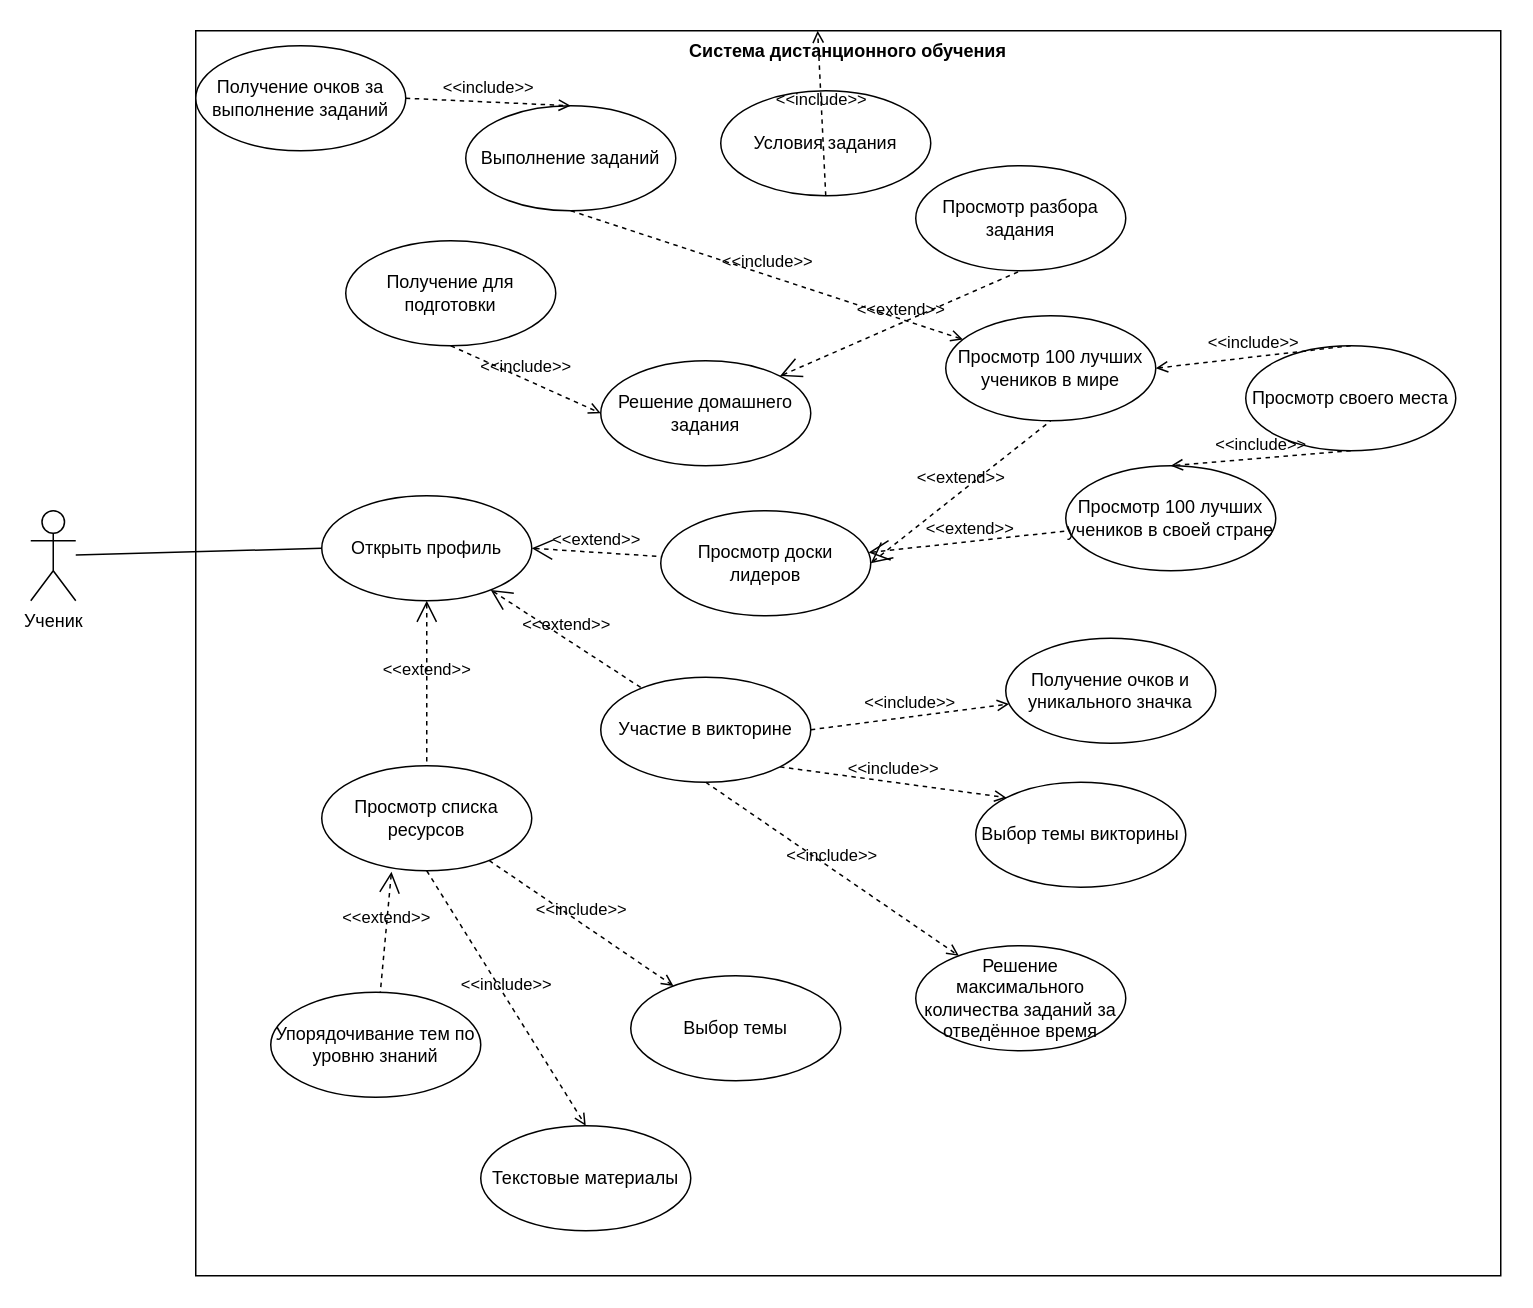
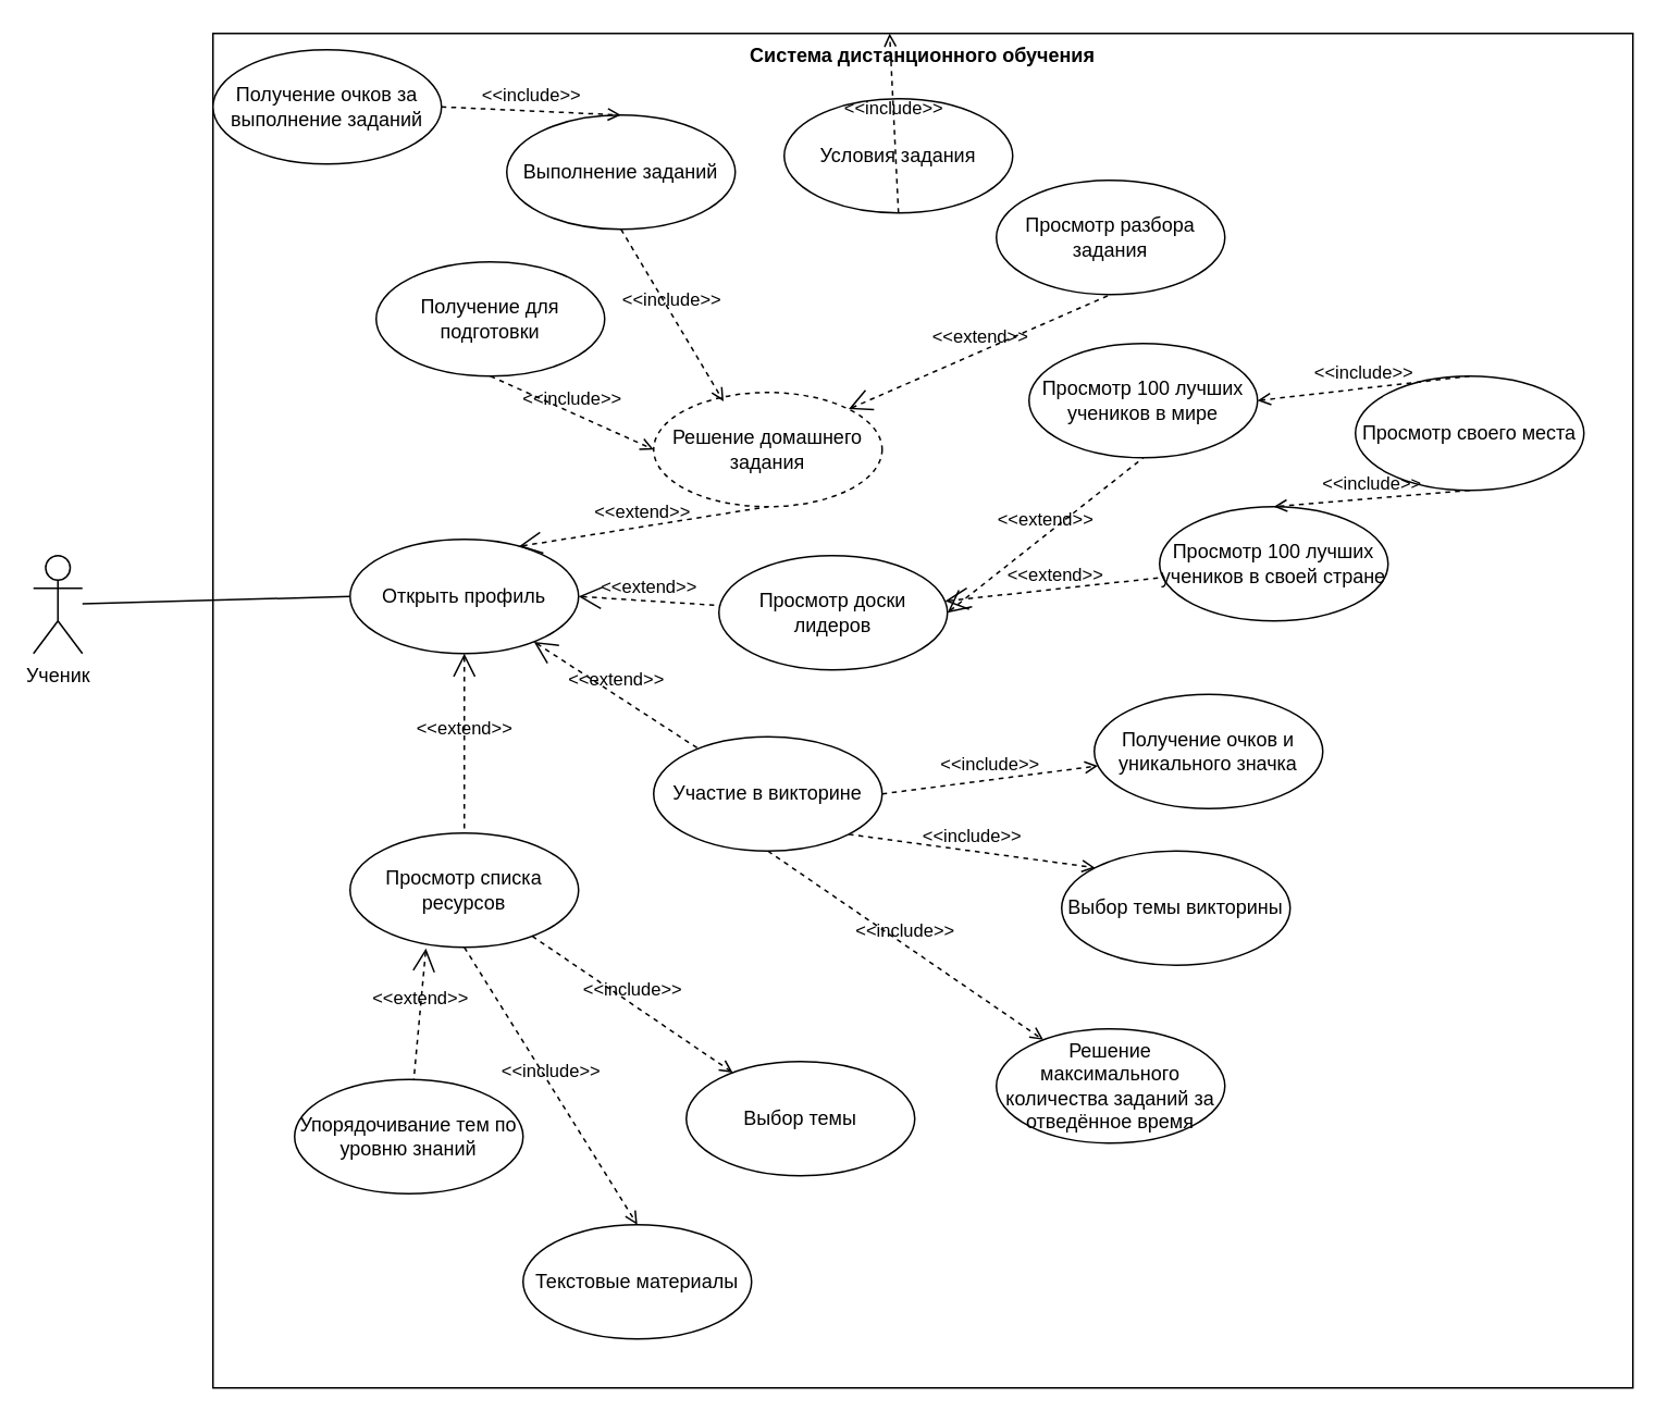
- <mxCell id="36" value="&amp;lt;&amp;lt;include&amp;gt;&amp;gt;" style="edgeStyle=none;html=1;endArrow=open;verticalAlign=bottom;dashed=1;labelBackgroundColor=none;rounded=0;exitX=0.5;exitY=1;exitDx=0;exitDy=0;" edge="1" parent="1" source="35" target="13"><mxGeometry width="160" relative="1" as="geometry"><mxPoint x="490" y="250" as="sourcePoint" /><mxPoint x="650" y="250" as="targetPoint" /></mxGeometry></mxCell>
+ <mxCell id="36" value="&amp;lt;&amp;lt;include&amp;gt;&amp;gt;" style="edgeStyle=none;html=1;endArrow=open;verticalAlign=bottom;dashed=1;labelBackgroundColor=none;rounded=0;exitX=0.5;exitY=1;exitDx=0;exitDy=0;entryX=0.306;entryY=0.078;entryDx=0;entryDy=0;entryPerimeter=0;" edge="1" parent="1" source="35" target="11"><mxGeometry width="160" relative="1" as="geometry"><mxPoint x="490" y="250" as="sourcePoint" /><mxPoint x="650" y="250" as="targetPoint" /></mxGeometry></mxCell>
- <mxCell id="11" value="Решение домашнего задания" style="ellipse;whiteSpace=wrap;html=1;" vertex="1" parent="1"><mxGeometry x="400" y="240" width="140" height="70" as="geometry" /></mxCell>
+ <mxCell id="11" value="Решение домашнего задания" style="ellipse;whiteSpace=wrap;html=1;dashed=1;" vertex="1" parent="1"><mxGeometry x="400" y="240" width="140" height="70" as="geometry" /></mxCell>
+ <mxCell id="12" value="&amp;lt;&amp;lt;extend&amp;gt;&amp;gt;" style="edgeStyle=none;html=1;startArrow=open;endArrow=none;startSize=12;verticalAlign=bottom;dashed=1;labelBackgroundColor=none;rounded=0;entryX=0.5;entryY=1;entryDx=0;entryDy=0;exitX=0.739;exitY=0.062;exitDx=0;exitDy=0;exitPerimeter=0;" edge="1" parent="1" source="4" target="11"><mxGeometry width="160" relative="1" as="geometry"><mxPoint x="320" y="330" as="sourcePoint" /><mxPoint x="480" y="330" as="targetPoint" /></mxGeometry></mxCell>
